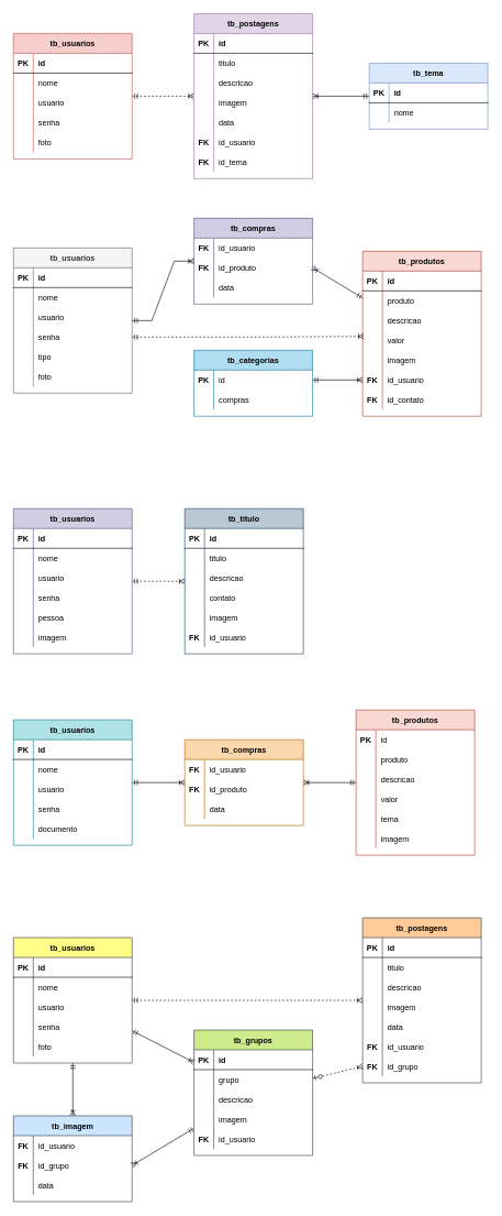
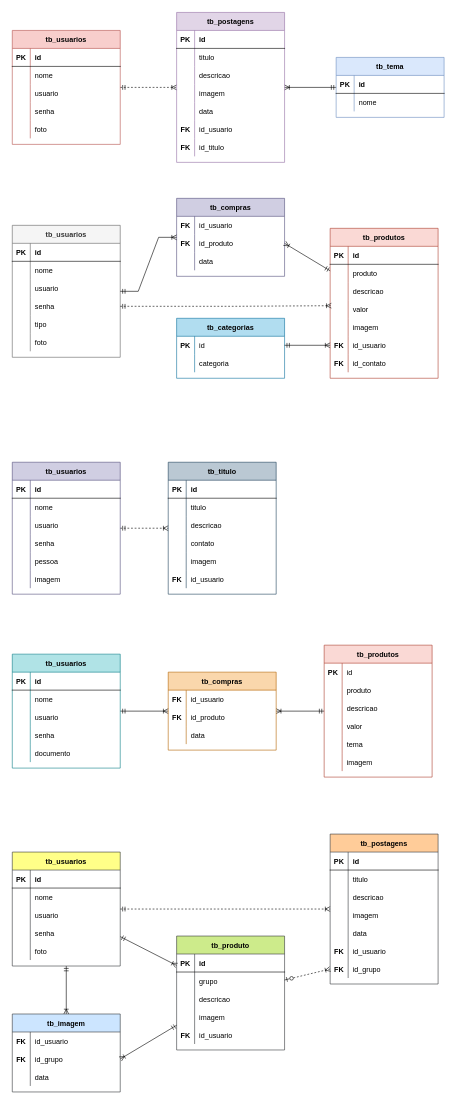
- <mxCell id="41" value="id_tema" style="shape=partialRectangle;connectable=0;fillColor=none;top=0;left=0;bottom=0;right=0;align=left;spacingLeft=6;overflow=hidden;" vertex="1" parent="39"><mxGeometry x="30" width="150" height="30" as="geometry"><mxRectangle width="150" height="30" as="alternateBounds" /></mxGeometry></mxCell>
+ <mxCell id="41" value="id_titulo" style="shape=partialRectangle;connectable=0;fillColor=none;top=0;left=0;bottom=0;right=0;align=left;spacingLeft=6;overflow=hidden;" vertex="1" parent="39"><mxGeometry x="30" width="150" height="30" as="geometry"><mxRectangle width="150" height="30" as="alternateBounds" /></mxGeometry></mxCell>
- <mxCell id="108" value="compras" style="shape=partialRectangle;connectable=0;fillColor=none;top=0;left=0;bottom=0;right=0;align=left;spacingLeft=6;overflow=hidden;" vertex="1" parent="106"><mxGeometry x="30" width="150" height="30" as="geometry"><mxRectangle width="150" height="30" as="alternateBounds" /></mxGeometry></mxCell>
+ <mxCell id="108" value="categoria" style="shape=partialRectangle;connectable=0;fillColor=none;top=0;left=0;bottom=0;right=0;align=left;spacingLeft=6;overflow=hidden;" vertex="1" parent="106"><mxGeometry x="30" width="150" height="30" as="geometry"><mxRectangle width="150" height="30" as="alternateBounds" /></mxGeometry></mxCell>
- <mxCell id="216" value="tb_grupos" style="shape=table;startSize=30;container=1;collapsible=1;childLayout=tableLayout;fixedRows=1;rowLines=0;fontStyle=1;align=center;resizeLast=1;fillColor=#cdeb8b;strokeColor=#36393d;" vertex="1" parent="1"><mxGeometry x="294" y="1560" width="180" height="190" as="geometry" /></mxCell>
+ <mxCell id="216" value="tb_produto" style="shape=table;startSize=30;container=1;collapsible=1;childLayout=tableLayout;fixedRows=1;rowLines=0;fontStyle=1;align=center;resizeLast=1;fillColor=#cdeb8b;strokeColor=#36393d;" vertex="1" parent="1"><mxGeometry x="294" y="1560" width="180" height="190" as="geometry" /></mxCell>
